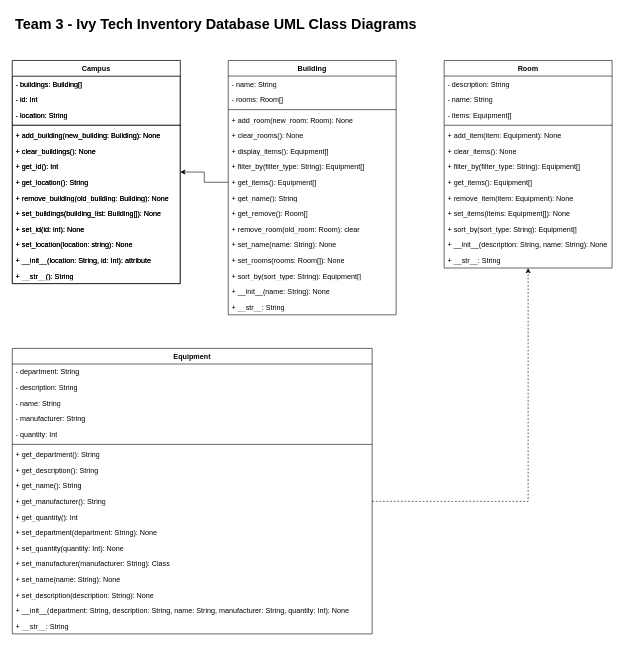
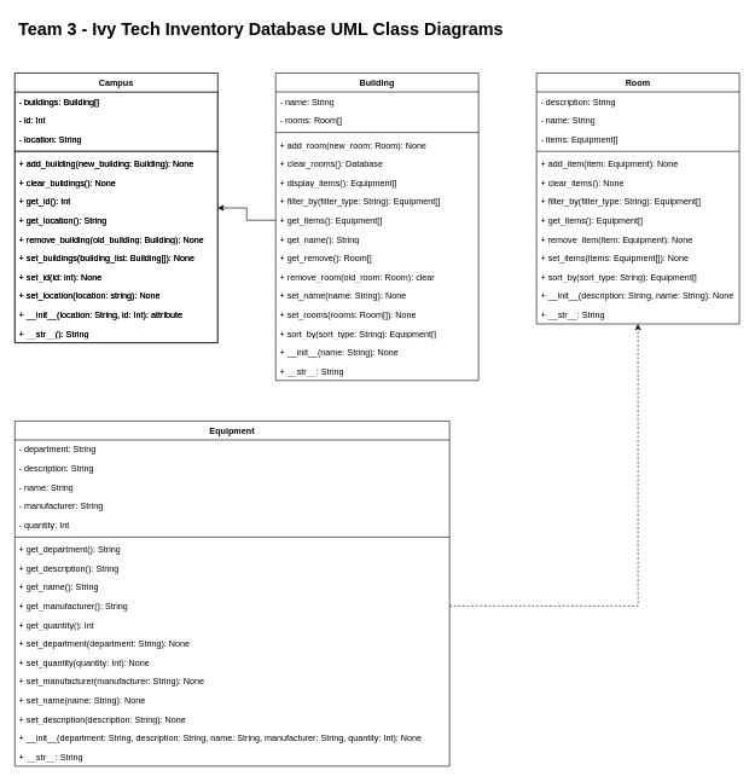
- <mxCell id="22" value="+ clear_rooms(): None" style="text;strokeColor=none;fillColor=none;align=left;verticalAlign=top;spacingLeft=4;spacingRight=4;overflow=hidden;rotatable=0;points=[[0,0.5],[1,0.5]];portConstraint=eastwest;whiteSpace=wrap;html=1;" vertex="1" parent="17"><mxGeometry y="112" width="280" height="26" as="geometry" /></mxCell>
+ <mxCell id="22" value="+ clear_rooms(): Database" style="text;strokeColor=none;fillColor=none;align=left;verticalAlign=top;spacingLeft=4;spacingRight=4;overflow=hidden;rotatable=0;points=[[0,0.5],[1,0.5]];portConstraint=eastwest;whiteSpace=wrap;html=1;" vertex="1" parent="17"><mxGeometry y="112" width="280" height="26" as="geometry" /></mxCell>
- <mxCell id="48" value="+ set_manufacturer(manufacturer: String): Class" style="text;strokeColor=none;fillColor=none;align=left;verticalAlign=top;spacingLeft=4;spacingRight=4;overflow=hidden;rotatable=0;points=[[0,0.5],[1,0.5]];portConstraint=eastwest;whiteSpace=wrap;html=1;" vertex="1" parent="34"><mxGeometry y="346" width="600" height="26" as="geometry" /></mxCell>
+ <mxCell id="48" value="+ set_manufacturer(manufacturer: String): None" style="text;strokeColor=none;fillColor=none;align=left;verticalAlign=top;spacingLeft=4;spacingRight=4;overflow=hidden;rotatable=0;points=[[0,0.5],[1,0.5]];portConstraint=eastwest;whiteSpace=wrap;html=1;" vertex="1" parent="34"><mxGeometry y="346" width="600" height="26" as="geometry" /></mxCell>
